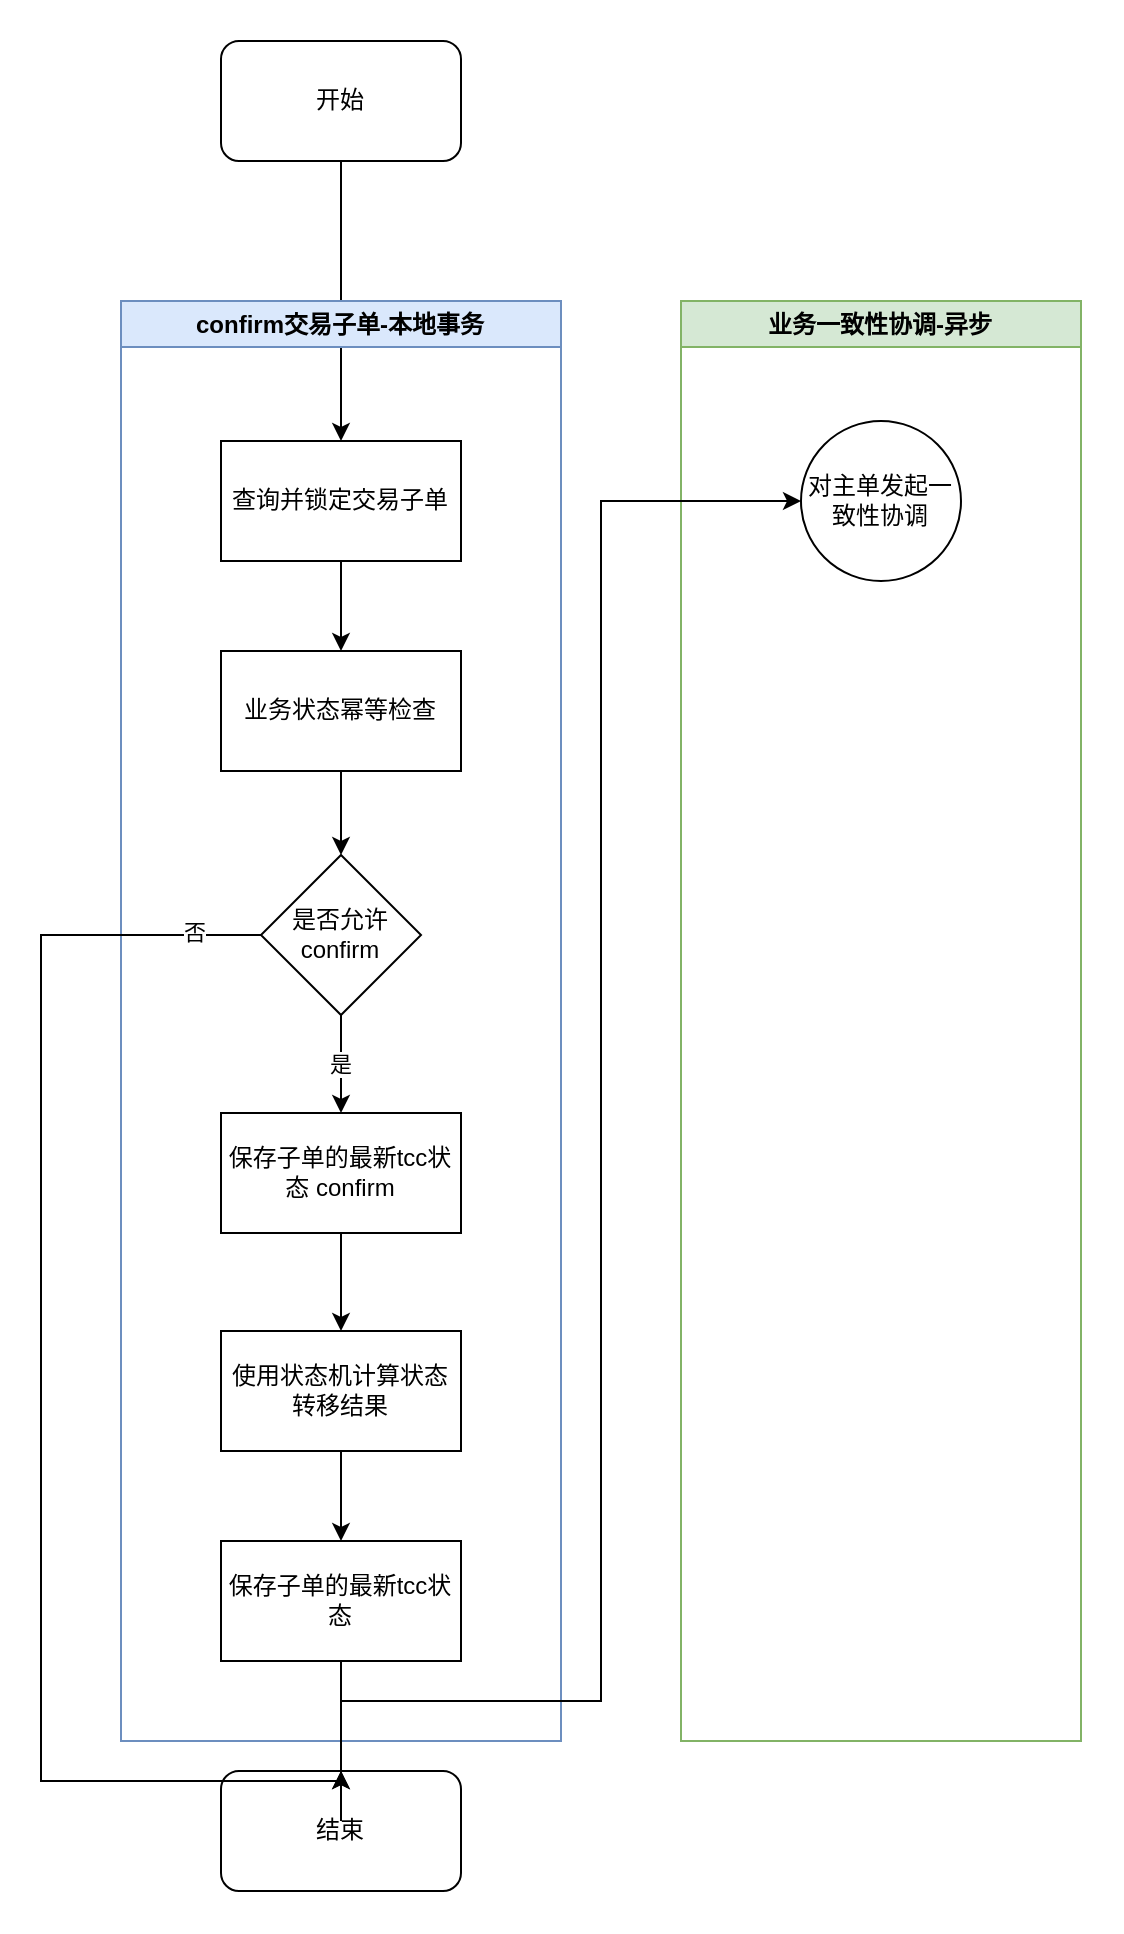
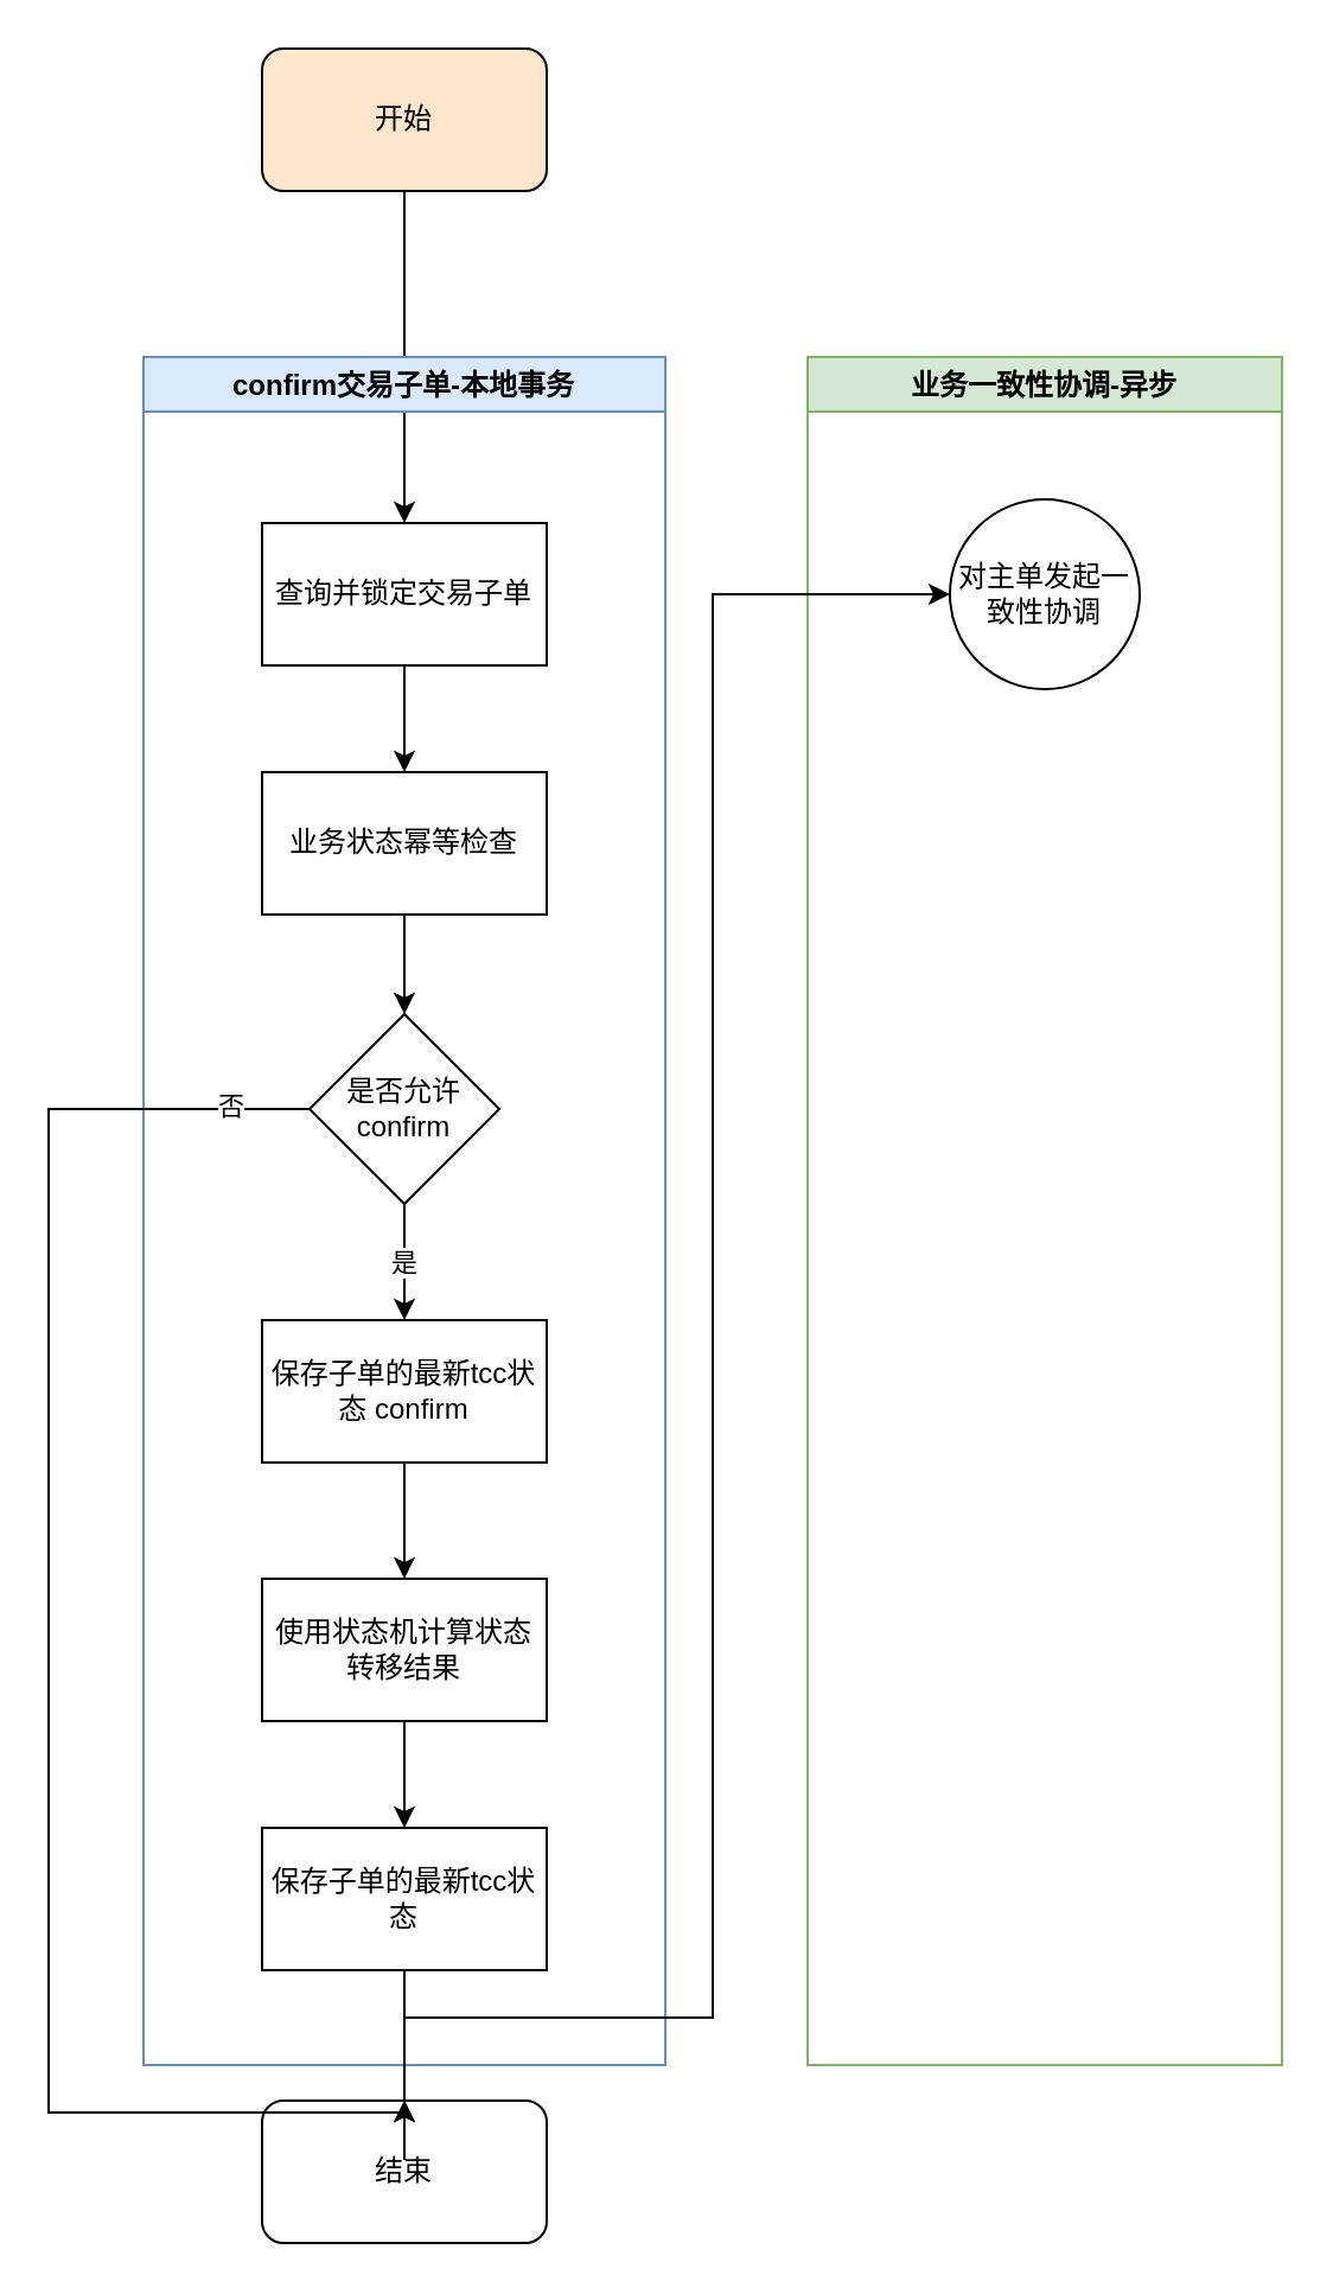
- <mxCell id="3" value="开始" style="rounded=1;whiteSpace=wrap;html=1;" parent="1" vertex="1"><mxGeometry x="110" y="20" width="120" height="60" as="geometry" /></mxCell>
+ <mxCell id="3" value="开始" style="rounded=1;whiteSpace=wrap;html=1;fillColor=#ffe6cc;" parent="1" vertex="1"><mxGeometry x="110" y="20" width="120" height="60" as="geometry" /></mxCell>
